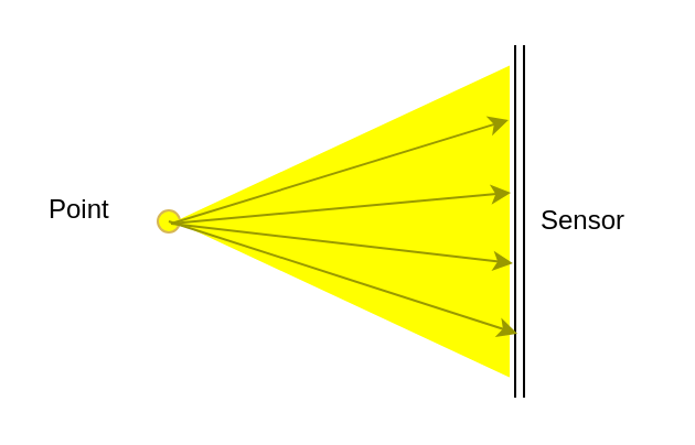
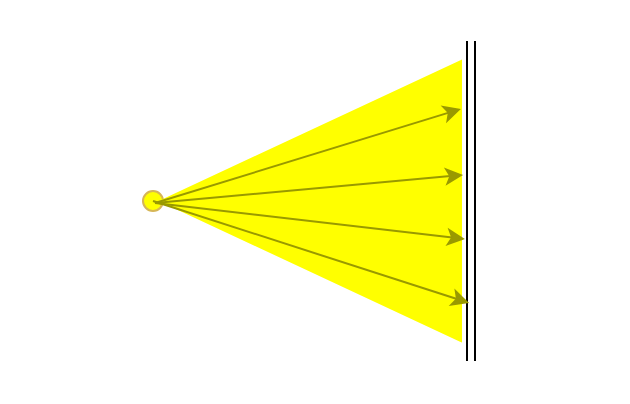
- <mxCell id="10" value="Point" style="text;html=1;resizable=0;points=[];autosize=1;align=left;verticalAlign=top;spacingTop=-4;" vertex="1" parent="1"><mxGeometry x="20" y="85" width="40" height="20" as="geometry" /></mxCell>
- <mxCell id="9" value="Sensor&lt;br&gt;" style="text;html=1;resizable=0;points=[];autosize=1;align=left;verticalAlign=top;spacingTop=-4;" vertex="1" parent="1"><mxGeometry x="243" y="90" width="50" height="20" as="geometry" /></mxCell>
